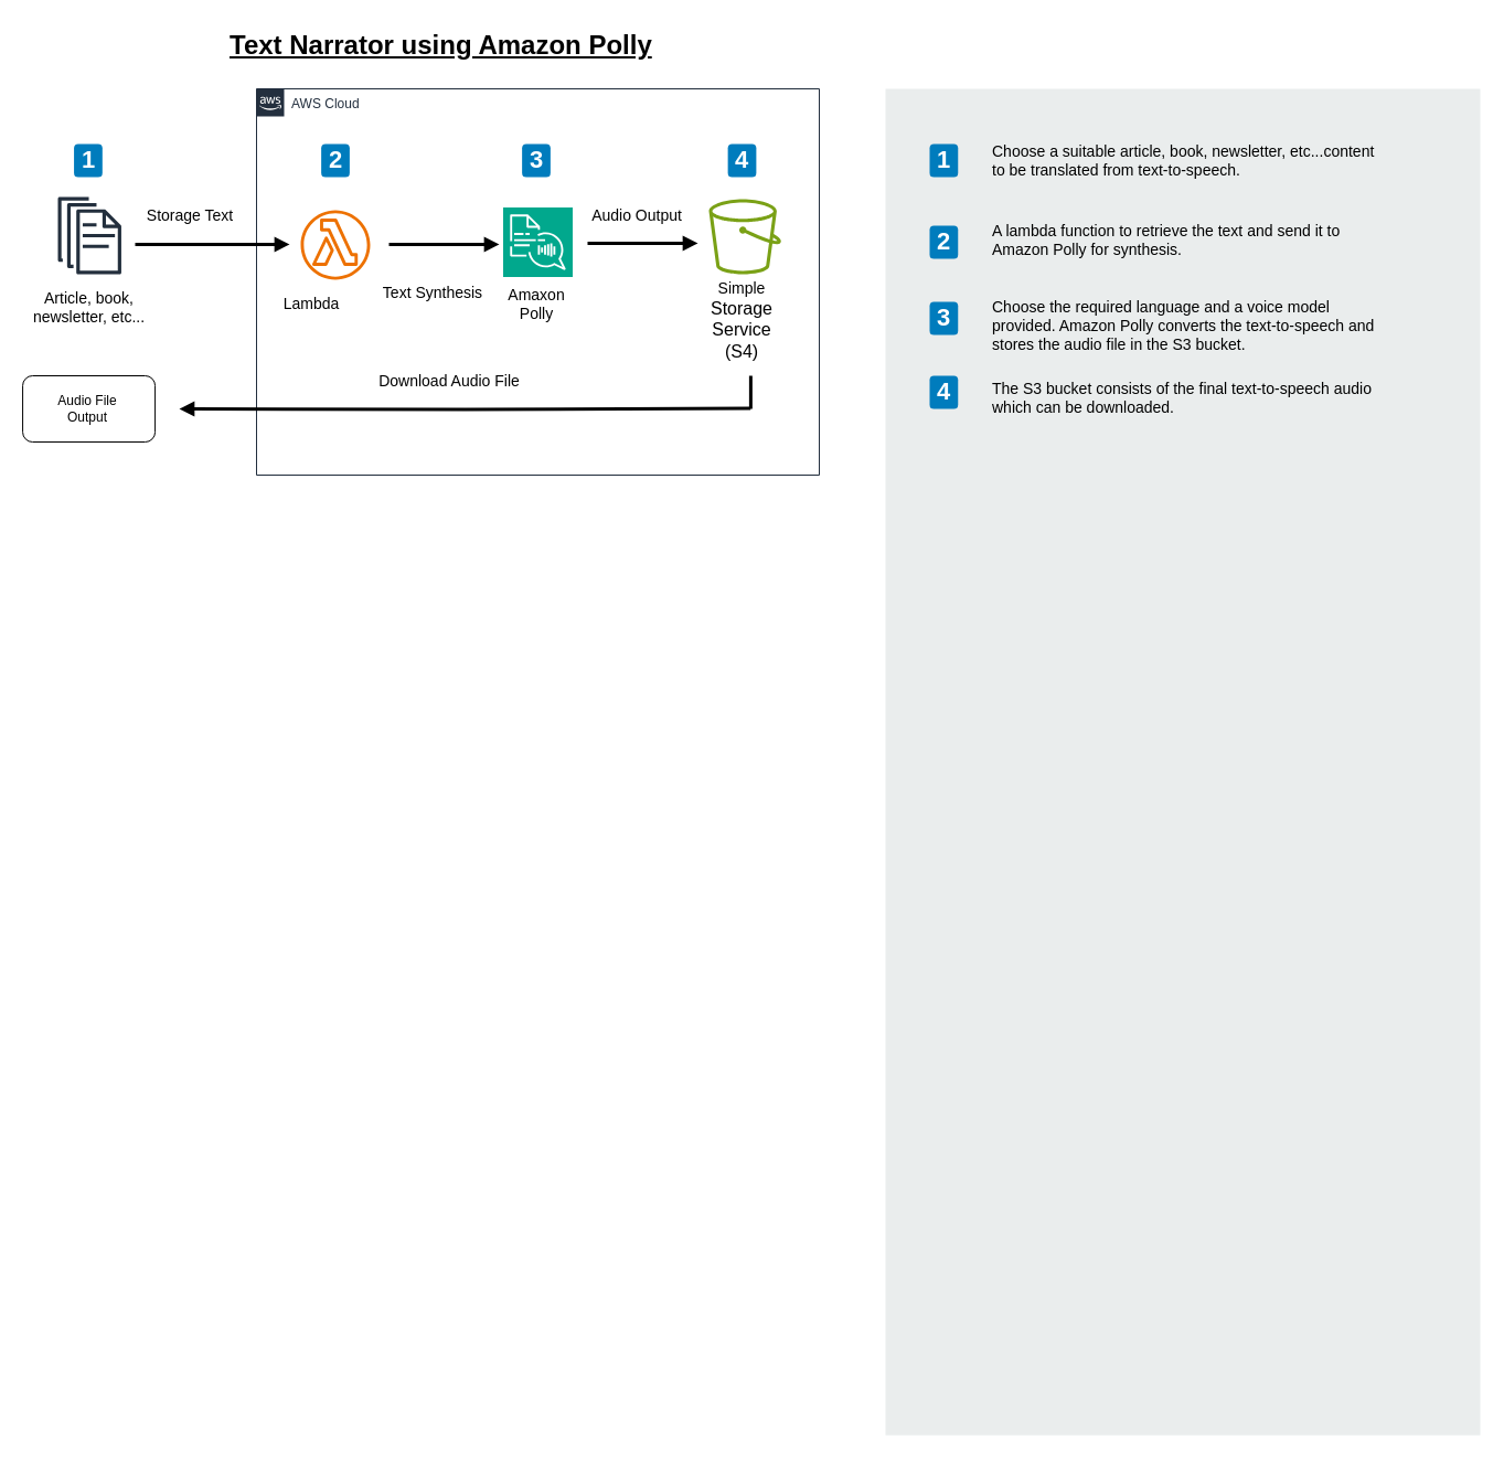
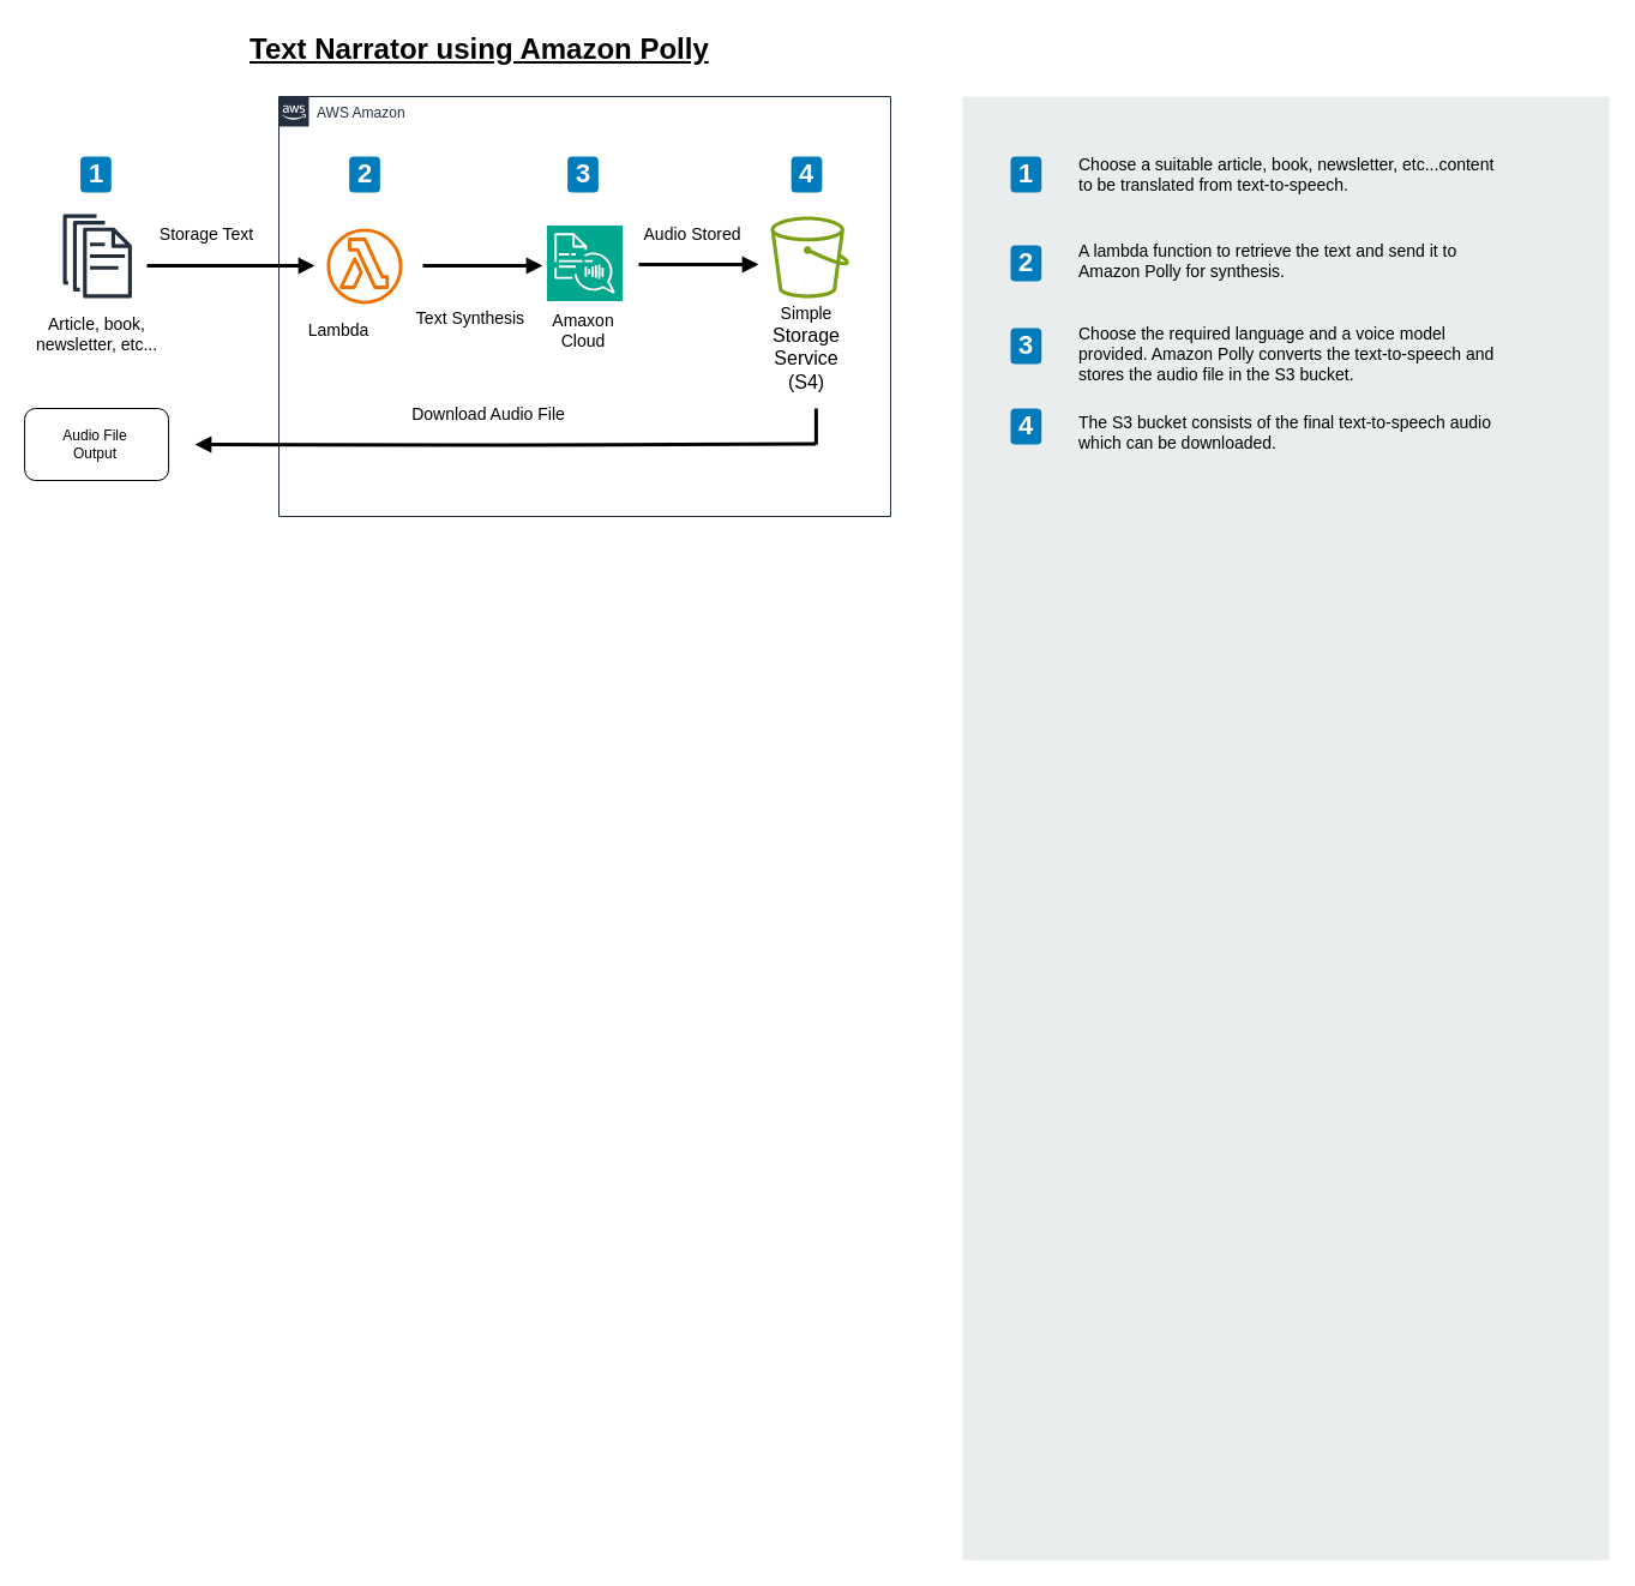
- <mxCell id="2" value="AWS Cloud" style="points=[[0,0],[0.25,0],[0.5,0],[0.75,0],[1,0],[1,0.25],[1,0.5],[1,0.75],[1,1],[0.75,1],[0.5,1],[0.25,1],[0,1],[0,0.75],[0,0.5],[0,0.25]];outlineConnect=0;gradientColor=none;html=1;whiteSpace=wrap;fontSize=12;fontStyle=0;container=1;pointerEvents=0;collapsible=0;recursiveResize=0;shape=mxgraph.aws4.group;grIcon=mxgraph.aws4.group_aws_cloud_alt;strokeColor=#232F3E;fillColor=none;verticalAlign=top;align=left;spacingLeft=30;fontColor=#232F3E;dashed=0;movable=0;resizable=0;rotatable=0;deletable=0;editable=0;locked=1;connectable=0;" parent="1" vertex="1"><mxGeometry x="232" y="80" width="510" height="350" as="geometry" /></mxCell>
+ <mxCell id="2" value="AWS Amazon" style="points=[[0,0],[0.25,0],[0.5,0],[0.75,0],[1,0],[1,0.25],[1,0.5],[1,0.75],[1,1],[0.75,1],[0.5,1],[0.25,1],[0,1],[0,0.75],[0,0.5],[0,0.25]];outlineConnect=0;gradientColor=none;html=1;whiteSpace=wrap;fontSize=12;fontStyle=0;container=1;pointerEvents=0;collapsible=0;recursiveResize=0;shape=mxgraph.aws4.group;grIcon=mxgraph.aws4.group_aws_cloud_alt;strokeColor=#232F3E;fillColor=none;verticalAlign=top;align=left;spacingLeft=30;fontColor=#232F3E;dashed=0;movable=0;resizable=0;rotatable=0;deletable=0;editable=0;locked=1;connectable=0;" parent="1" vertex="1"><mxGeometry x="232" y="80" width="510" height="350" as="geometry" /></mxCell>
- <mxCell id="21" value="&lt;font style=&quot;font-size: 14px;&quot;&gt;Audio Output&lt;/font&gt;" style="text;html=1;align=center;verticalAlign=middle;whiteSpace=wrap;rounded=0;" vertex="1" parent="1"><mxGeometry x="532" y="180" width="90" height="30" as="geometry" /></mxCell>
+ <mxCell id="21" value="&lt;font style=&quot;font-size: 14px;&quot;&gt;Audio Stored&lt;/font&gt;" style="text;html=1;align=center;verticalAlign=middle;whiteSpace=wrap;rounded=0;" vertex="1" parent="1"><mxGeometry x="532" y="180" width="90" height="30" as="geometry" /></mxCell>
- <mxCell id="11" value="&lt;font style=&quot;font-size: 14px;&quot;&gt;Amaxon Polly&lt;/font&gt;" style="text;html=1;align=center;verticalAlign=middle;whiteSpace=wrap;rounded=0;" parent="1" vertex="1"><mxGeometry x="455.5" y="260" width="60" height="30" as="geometry" /></mxCell>
+ <mxCell id="11" value="&lt;font style=&quot;font-size: 14px;&quot;&gt;Amaxon Cloud&lt;/font&gt;" style="text;html=1;align=center;verticalAlign=middle;whiteSpace=wrap;rounded=0;" parent="1" vertex="1"><mxGeometry x="455.5" y="260" width="60" height="30" as="geometry" /></mxCell>
